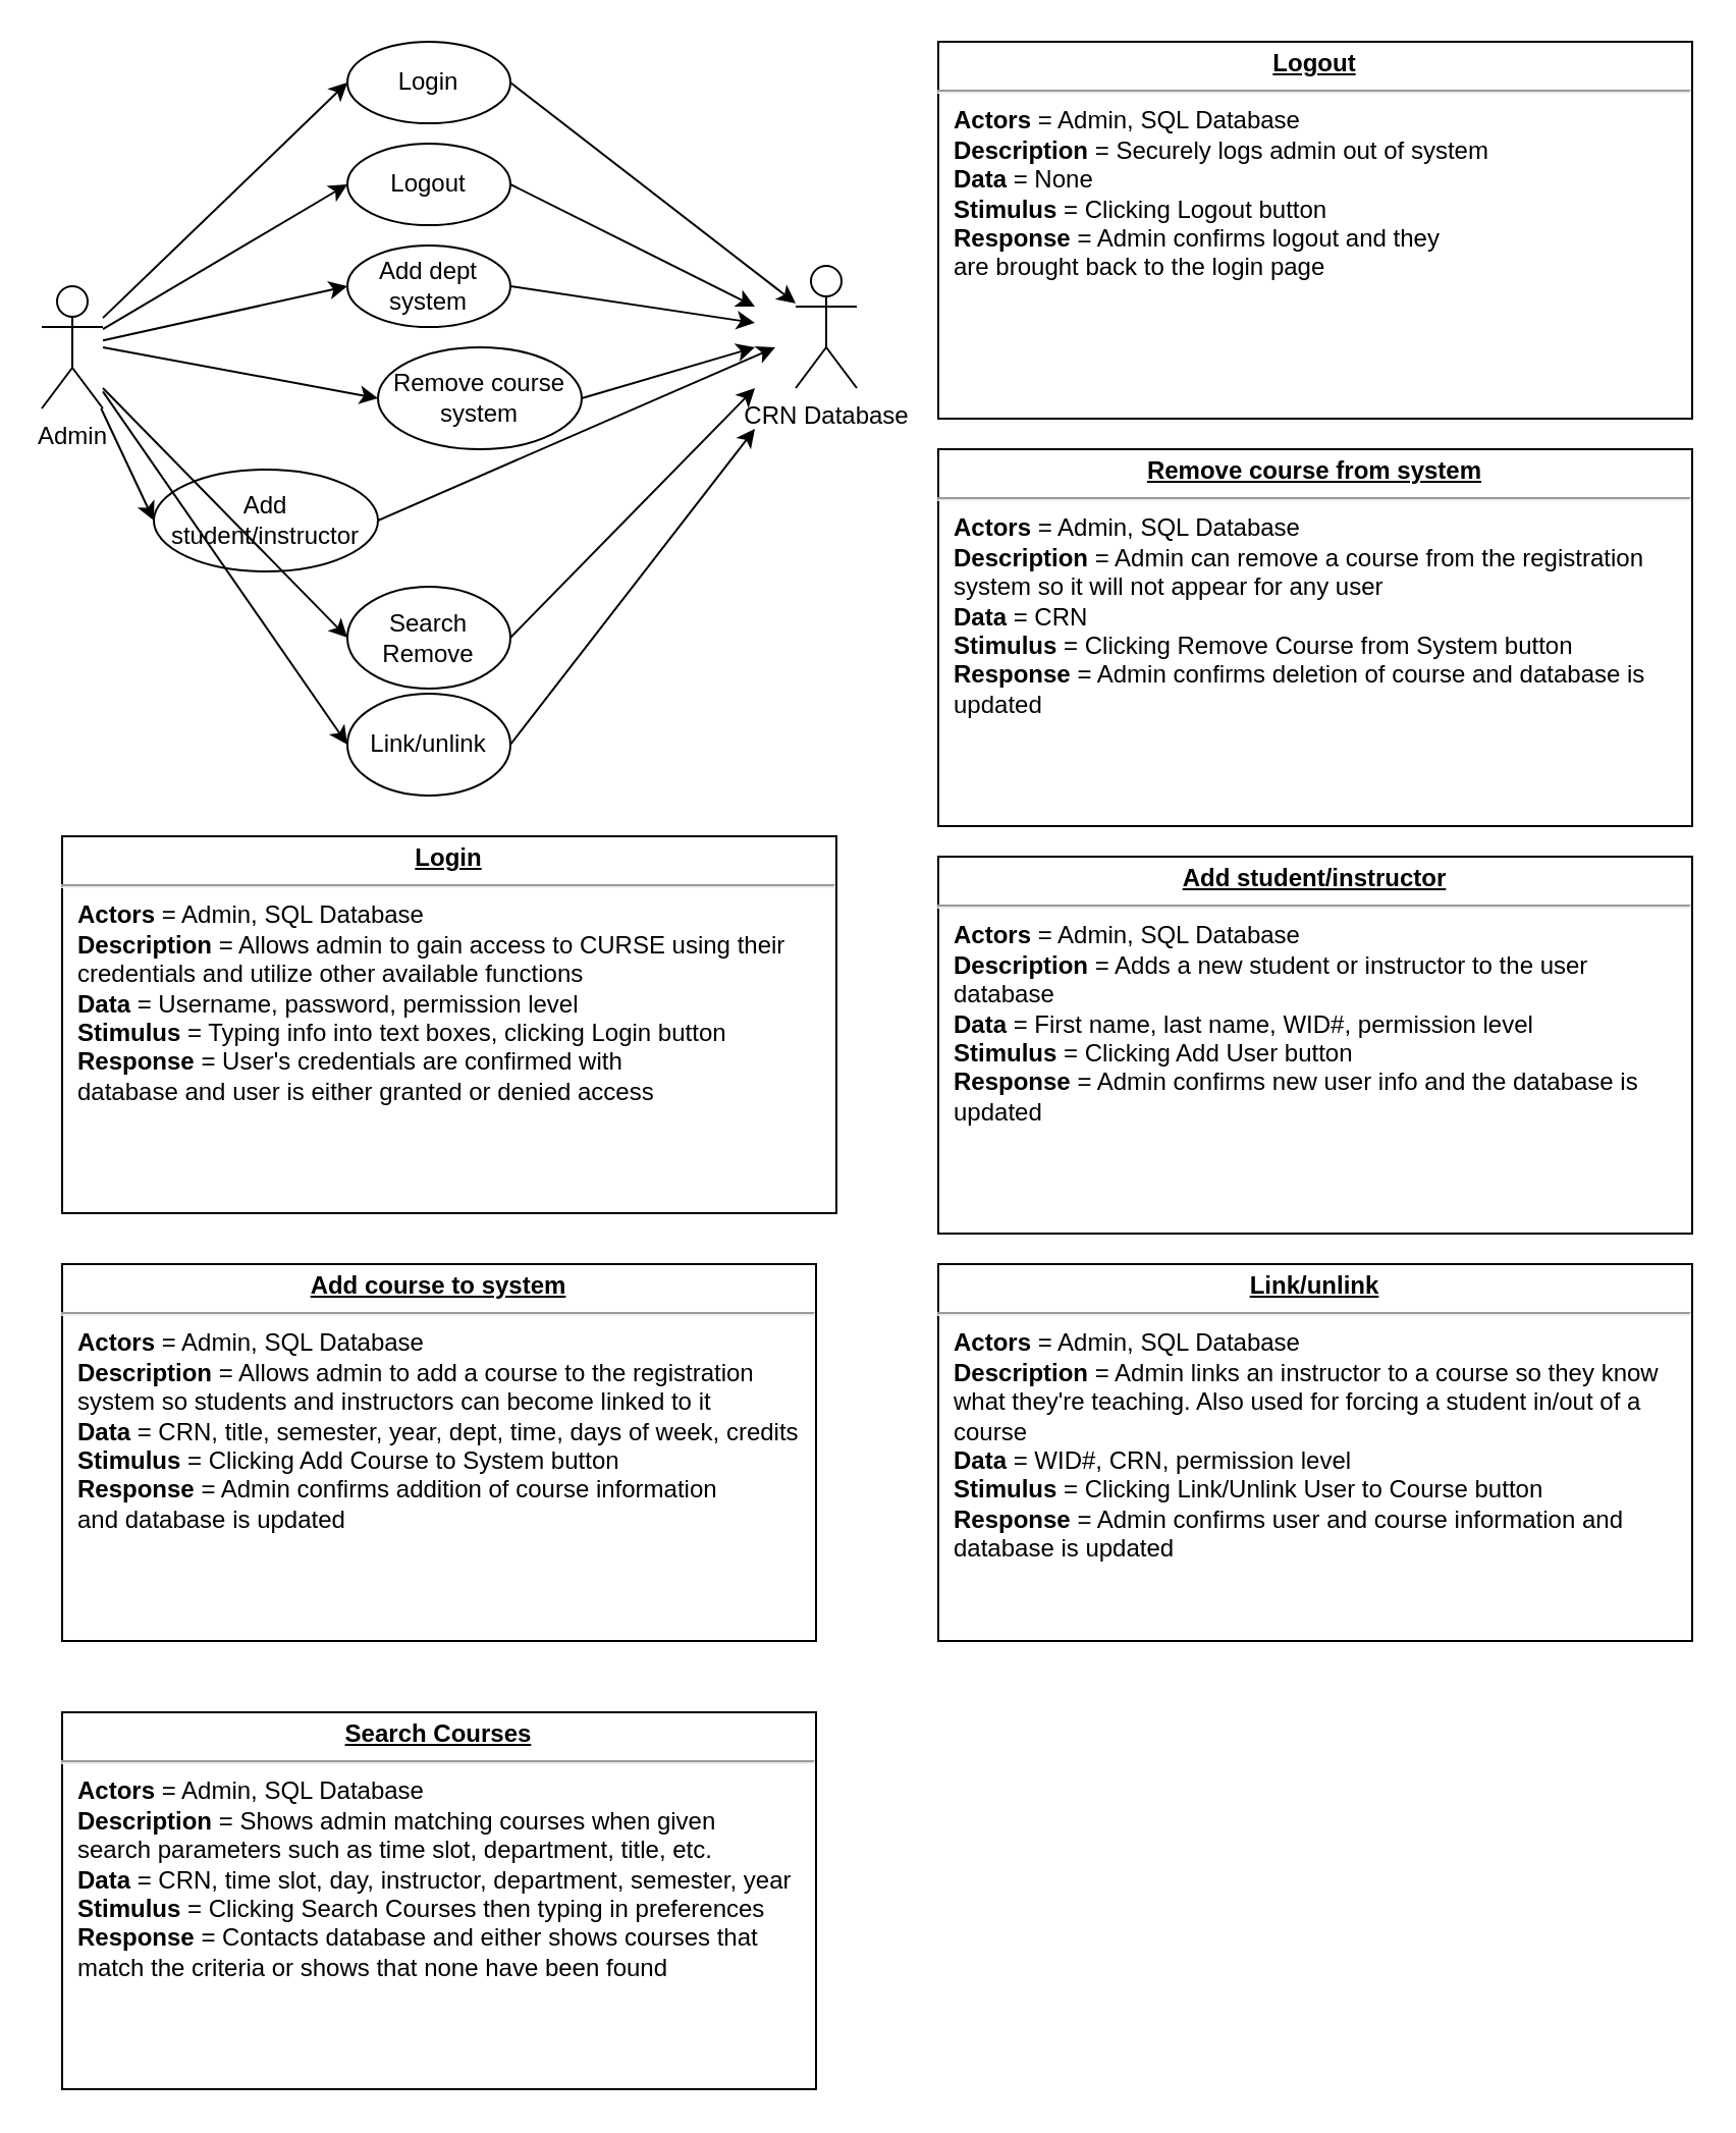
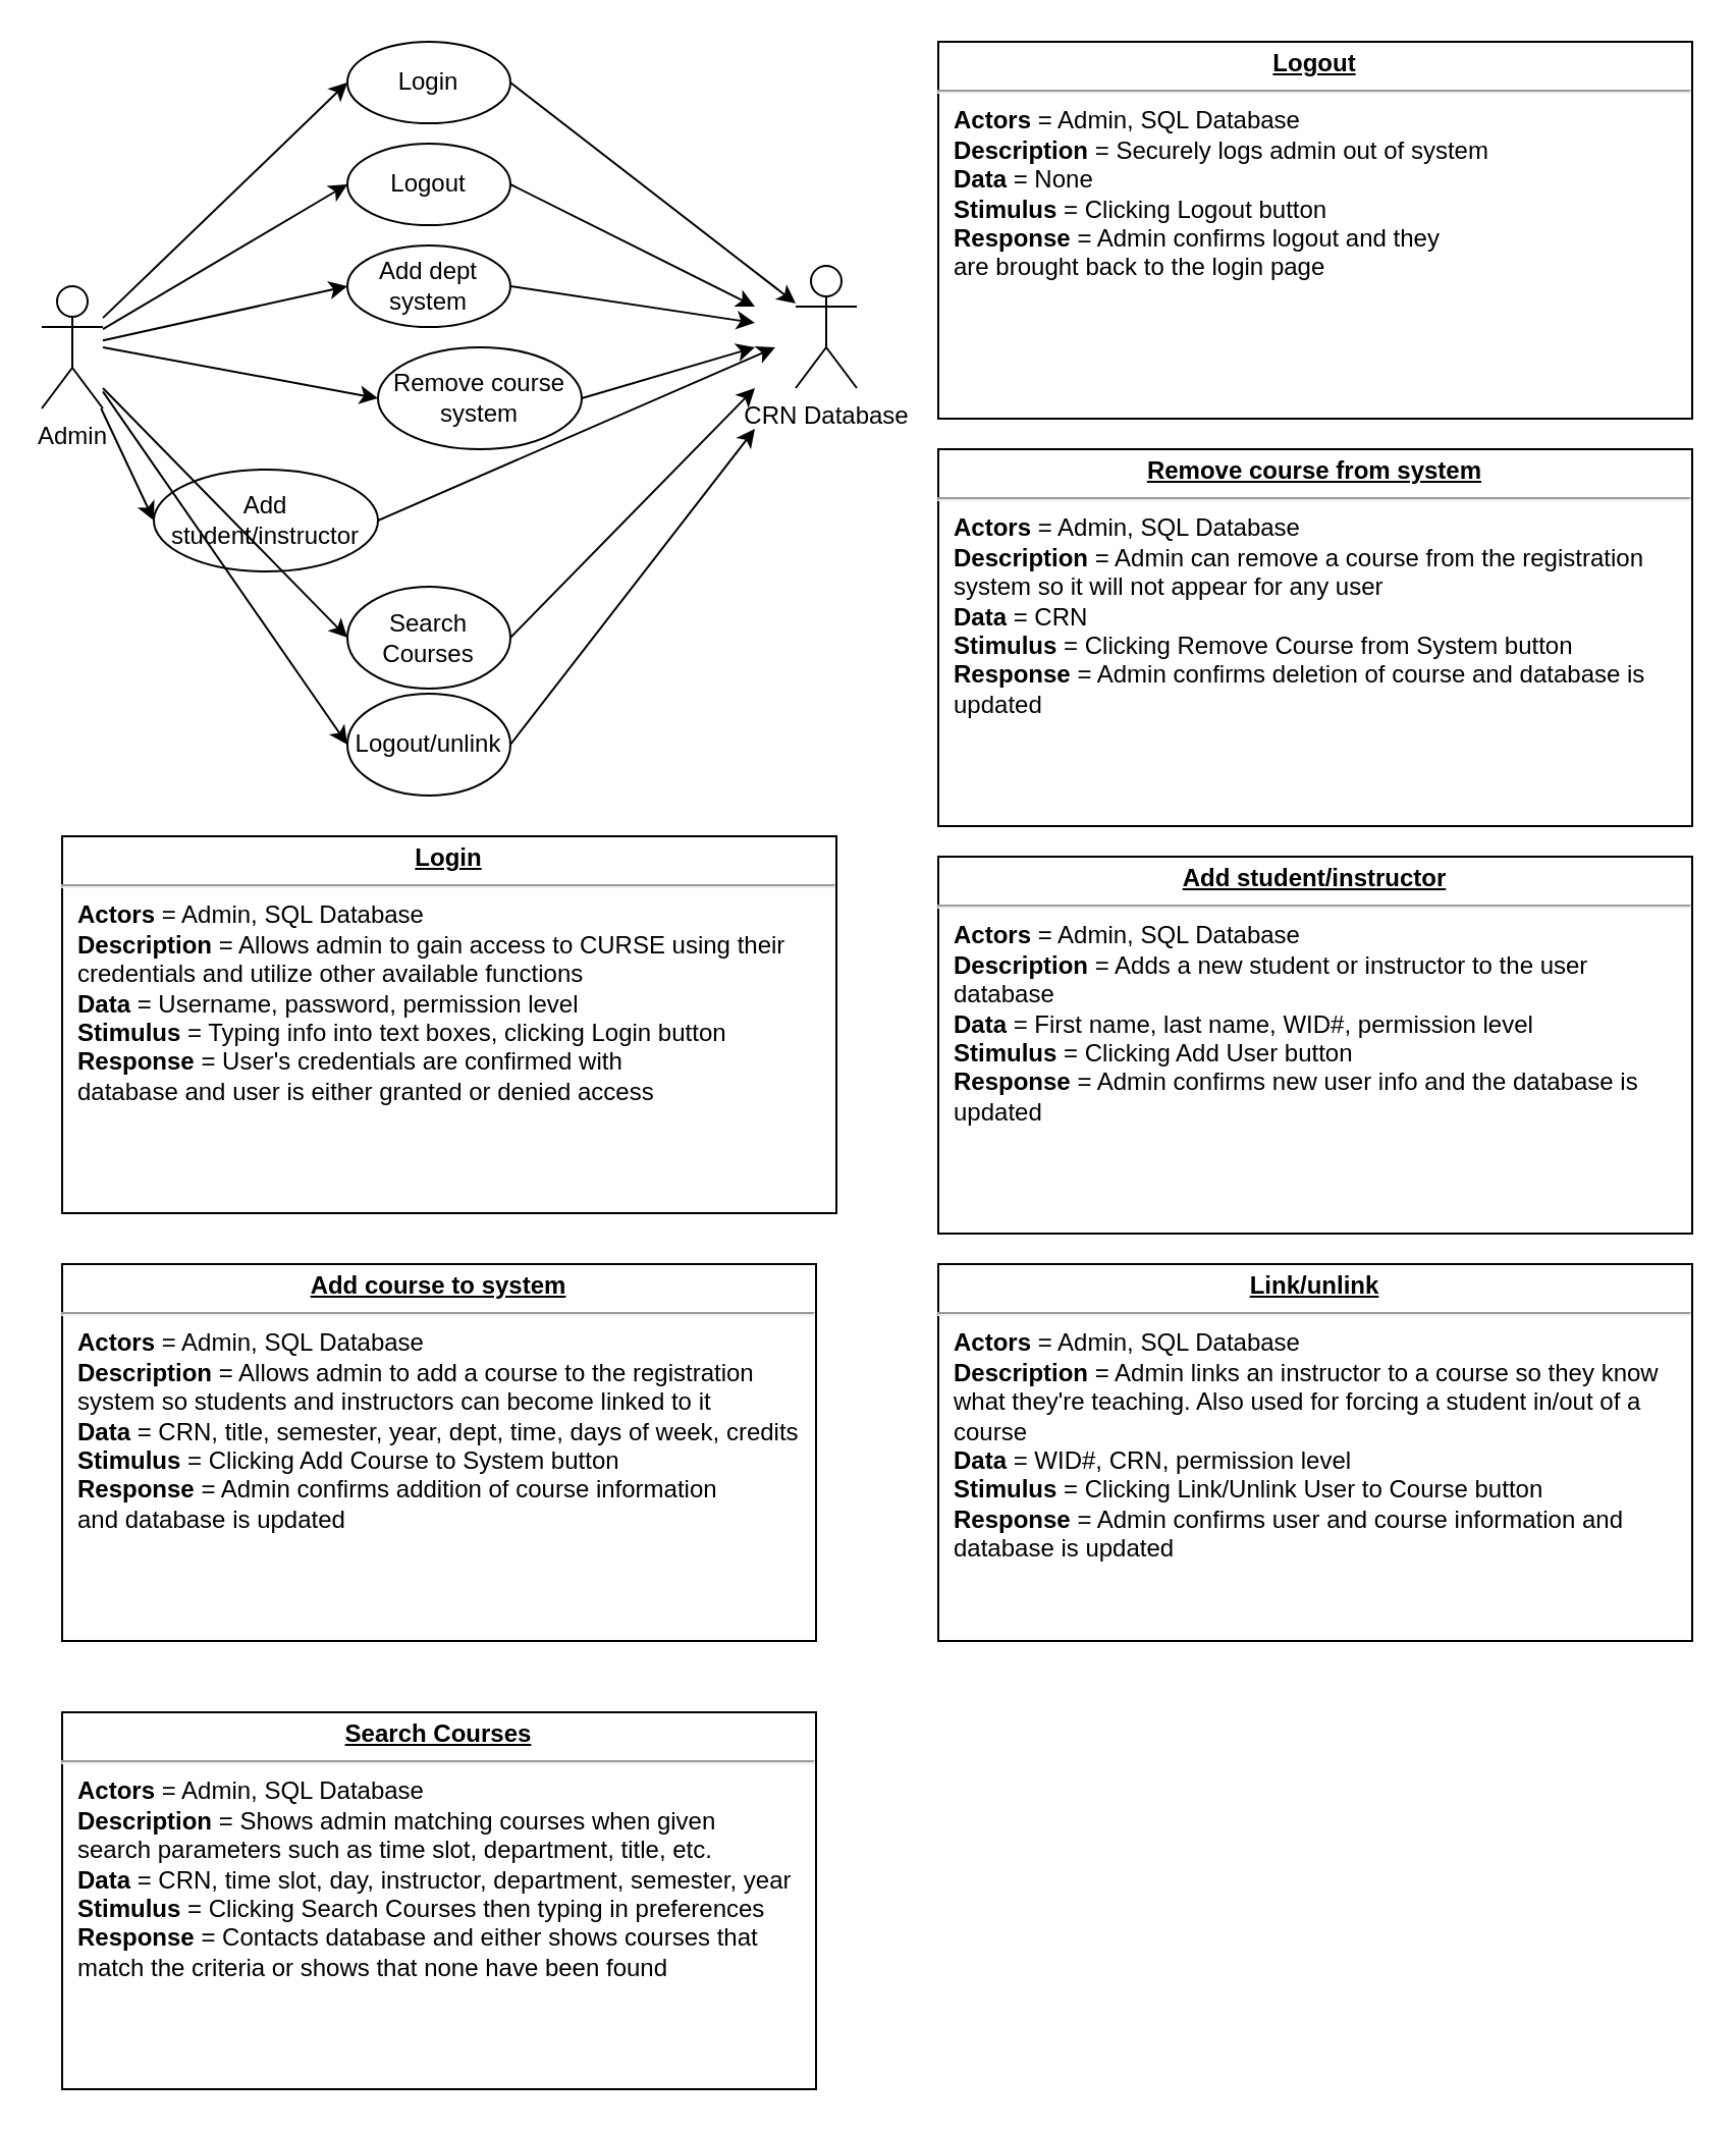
- <mxCell id="30" value="Search Remove" style="ellipse;whiteSpace=wrap;html=1;" vertex="1" parent="1"><mxGeometry x="170" y="287.5" width="80" height="50" as="geometry" /></mxCell>
+ <mxCell id="30" value="Search Courses" style="ellipse;whiteSpace=wrap;html=1;" vertex="1" parent="1"><mxGeometry x="170" y="287.5" width="80" height="50" as="geometry" /></mxCell>
- <mxCell id="21" value="Link/unlink" style="ellipse;whiteSpace=wrap;html=1;" parent="1" vertex="1"><mxGeometry x="170" y="340" width="80" height="50" as="geometry" /></mxCell>
+ <mxCell id="21" value="Logout/unlink" style="ellipse;whiteSpace=wrap;html=1;" parent="1" vertex="1"><mxGeometry x="170" y="340" width="80" height="50" as="geometry" /></mxCell>
